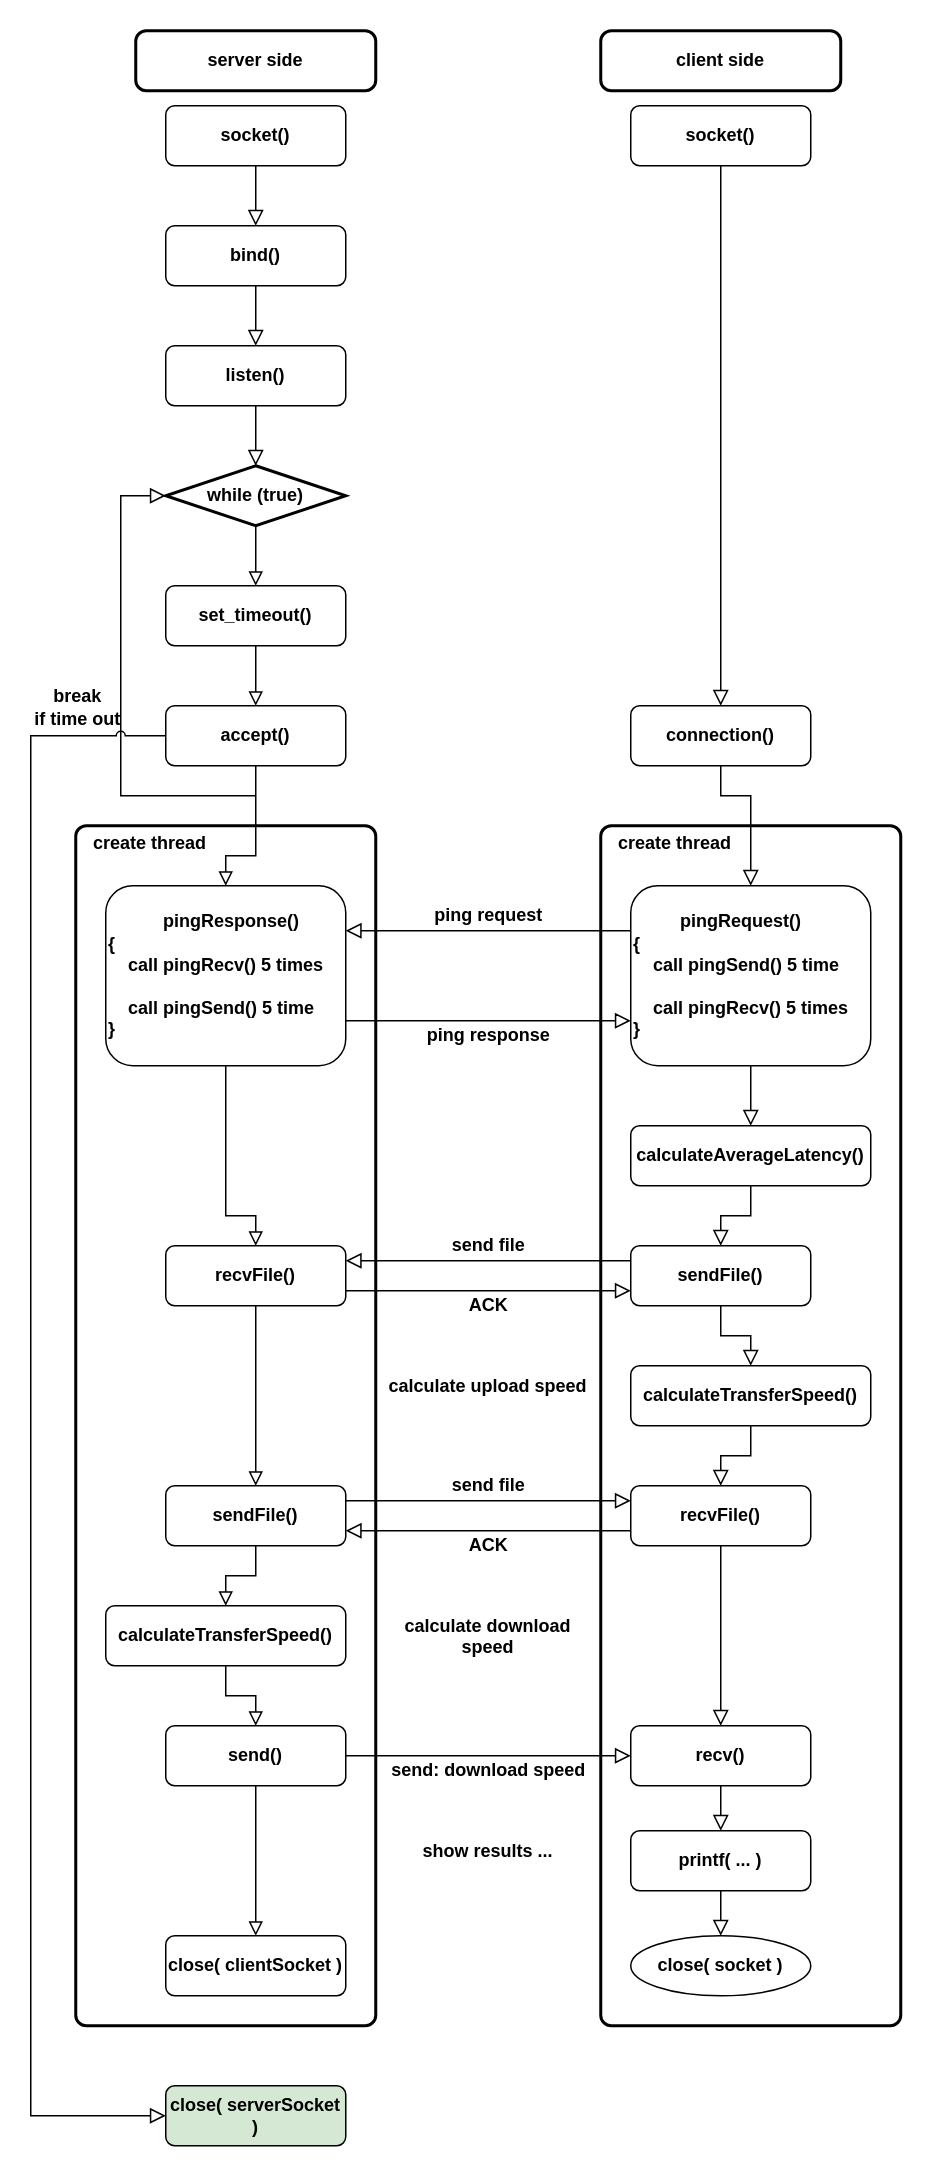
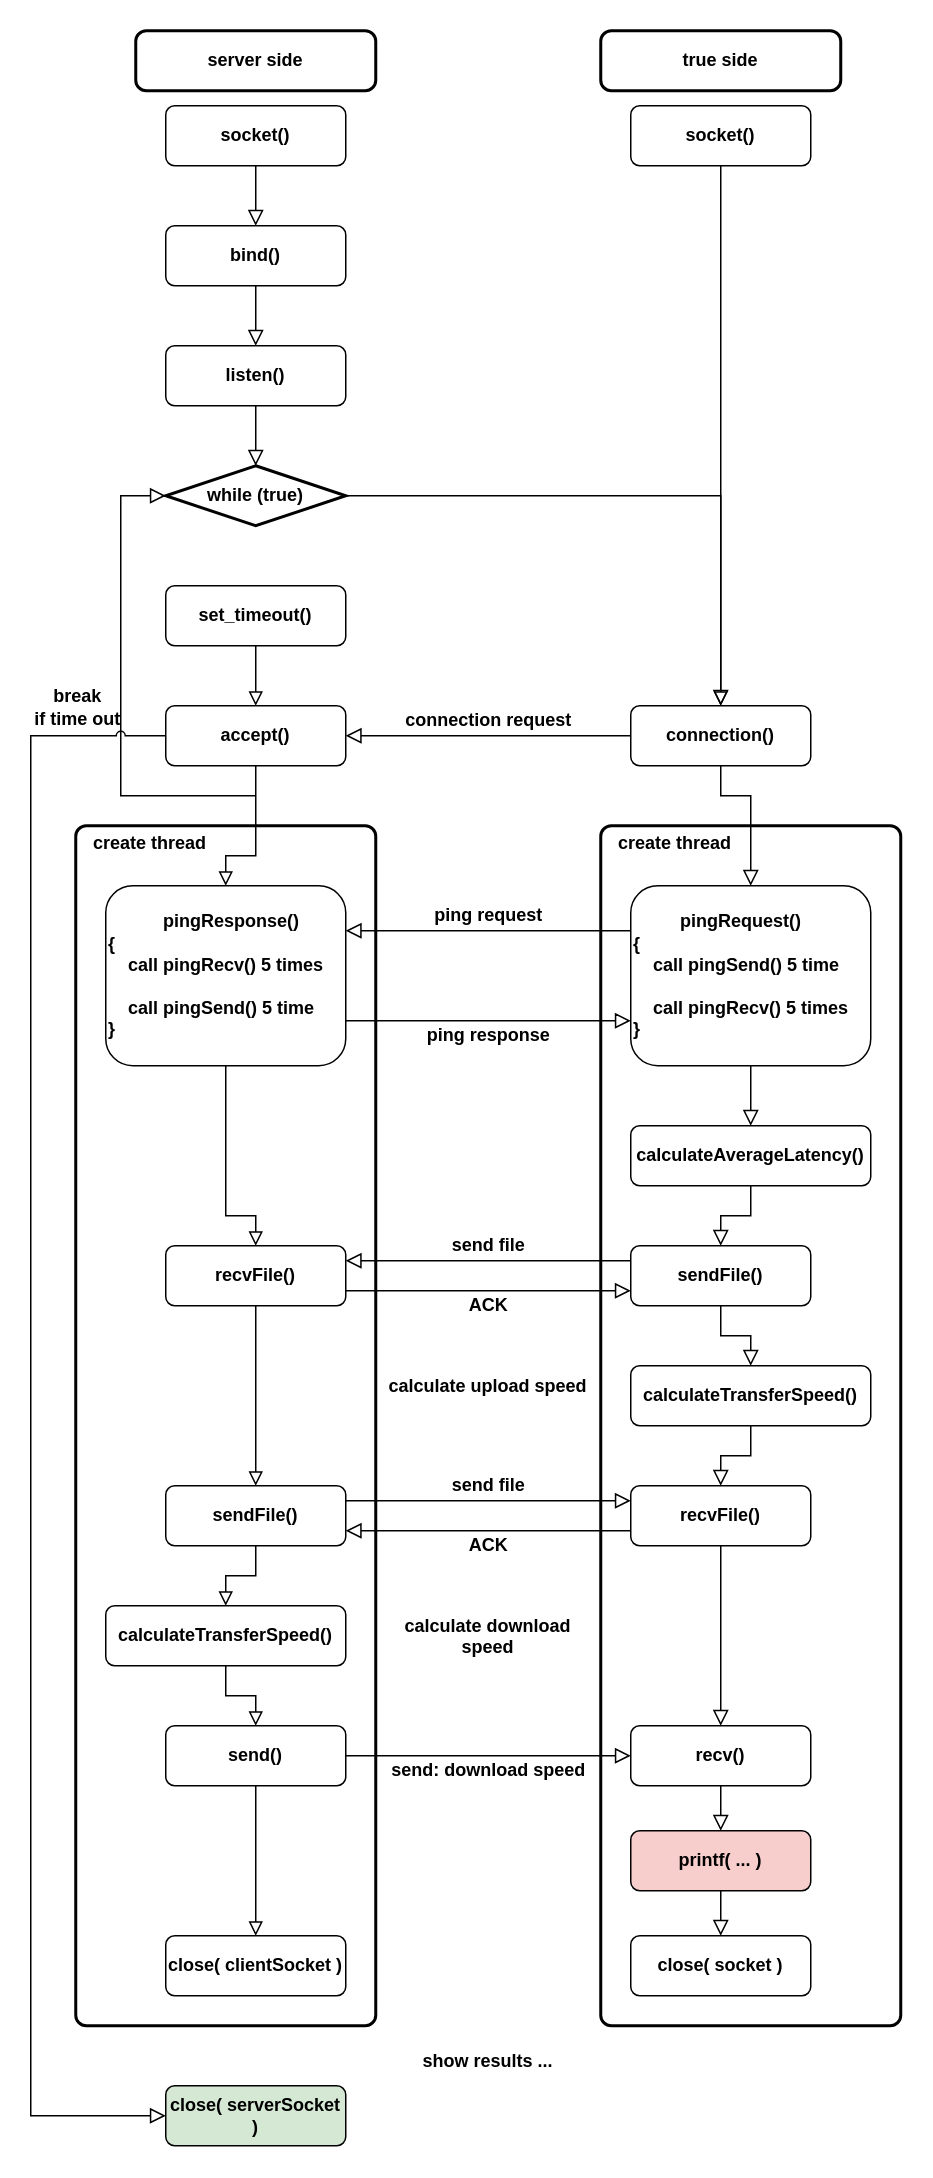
- <mxCell id="61" value="&lt;div style=&quot;font-size: 12px;&quot;&gt;client side&lt;/div&gt;" style="rounded=1;whiteSpace=wrap;html=1;absoluteArcSize=1;arcSize=14;strokeWidth=2;align=center;fontSize=12;fontStyle=1" parent="1" vertex="1"><mxGeometry x="400" y="20" width="160" height="40" as="geometry" /></mxCell>
+ <mxCell id="61" value="&lt;div style=&quot;font-size: 12px;&quot;&gt;true side&lt;/div&gt;" style="rounded=1;whiteSpace=wrap;html=1;absoluteArcSize=1;arcSize=14;strokeWidth=2;align=center;fontSize=12;fontStyle=1" parent="1" vertex="1"><mxGeometry x="400" y="20" width="160" height="40" as="geometry" /></mxCell>
- <mxCell id="11" style="edgeStyle=orthogonalEdgeStyle;rounded=0;orthogonalLoop=1;jettySize=auto;html=1;entryX=0.5;entryY=0;entryDx=0;entryDy=0;endSize=7;endArrow=block;endFill=0;fontSize=12;fontStyle=1" parent="1" source="13" target="20" edge="1"><mxGeometry relative="1" as="geometry" /></mxCell>
+ <mxCell id="11" style="edgeStyle=orthogonalEdgeStyle;rounded=0;orthogonalLoop=1;jettySize=auto;html=1;endSize=7;endArrow=block;endFill=0;fontSize=12;fontStyle=1;" parent="1" source="13" target="29" edge="1"><mxGeometry relative="1" as="geometry" /></mxCell>
+ <mxCell id="30" value="connection request" style="edgeStyle=orthogonalEdgeStyle;rounded=0;html=1;jettySize=auto;orthogonalLoop=1;fontSize=12;endArrow=block;endFill=0;endSize=8;strokeWidth=1;shadow=0;labelBackgroundColor=none;exitX=0;exitY=0.5;exitDx=0;exitDy=0;entryX=1;entryY=0.5;entryDx=0;entryDy=0;fontStyle=1" parent="1" source="29" target="27" edge="1"><mxGeometry y="-10" relative="1" as="geometry"><mxPoint as="offset" /><mxPoint x="140" y="450" as="sourcePoint" /><mxPoint x="340" y="450" as="targetPoint" /></mxGeometry></mxCell>
- <mxCell id="62" value="show results ..." style="text;whiteSpace=wrap;html=1;align=center;fontSize=12;fontStyle=1" parent="1" vertex="1"><mxGeometry x="250" y="1220" width="150" height="40" as="geometry" /></mxCell>
+ <mxCell id="62" value="show results ..." style="text;whiteSpace=wrap;html=1;align=center;fontSize=12;fontStyle=1" parent="1" vertex="1"><mxGeometry x="250" y="1360" width="150" height="40" as="geometry" /></mxCell>
- <mxCell id="59" value="printf( ... )" style="rounded=1;whiteSpace=wrap;html=1;fontSize=12;glass=0;strokeWidth=1;shadow=0;fontStyle=1" parent="1" vertex="1"><mxGeometry x="420" y="1220" width="120" height="40" as="geometry" /></mxCell>
+ <mxCell id="59" value="printf( ... )" style="rounded=1;whiteSpace=wrap;html=1;fontSize=12;glass=0;strokeWidth=1;shadow=0;fontStyle=1;fillColor=#f8cecc;" parent="1" vertex="1"><mxGeometry x="420" y="1220" width="120" height="40" as="geometry" /></mxCell>
- <mxCell id="22" value="close( socket )" style="ellipse;whiteSpace=wrap;html=1;fontSize=12;glass=0;strokeWidth=1;shadow=0;fontStyle=1;" parent="1" vertex="1"><mxGeometry x="420" y="1290" width="120" height="40" as="geometry" /></mxCell>
+ <mxCell id="22" value="close( socket )" style="rounded=1;whiteSpace=wrap;html=1;fontSize=12;glass=0;strokeWidth=1;shadow=0;fontStyle=1" parent="1" vertex="1"><mxGeometry x="420" y="1290" width="120" height="40" as="geometry" /></mxCell>
